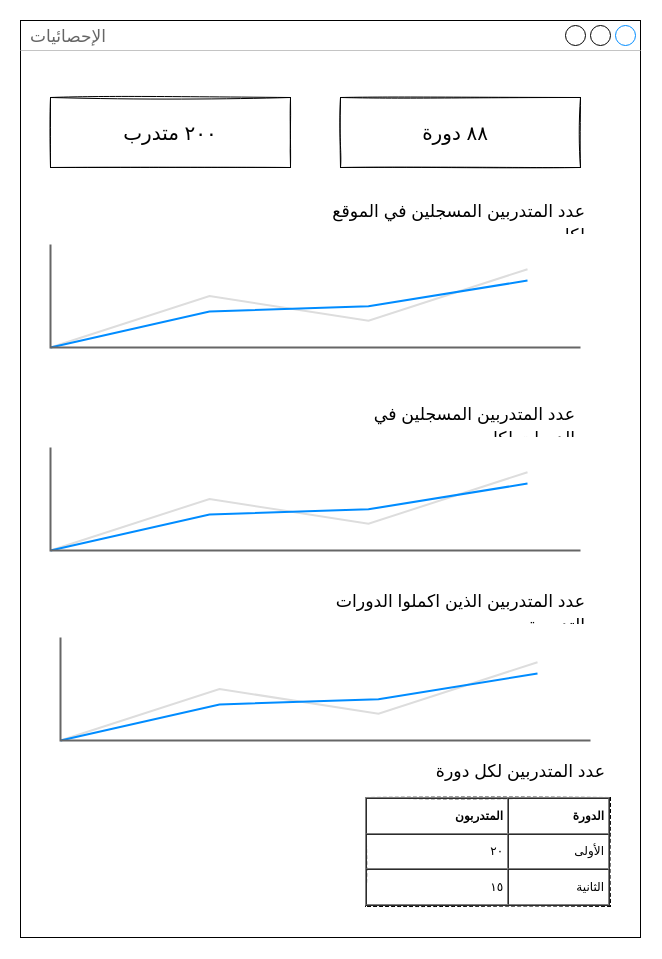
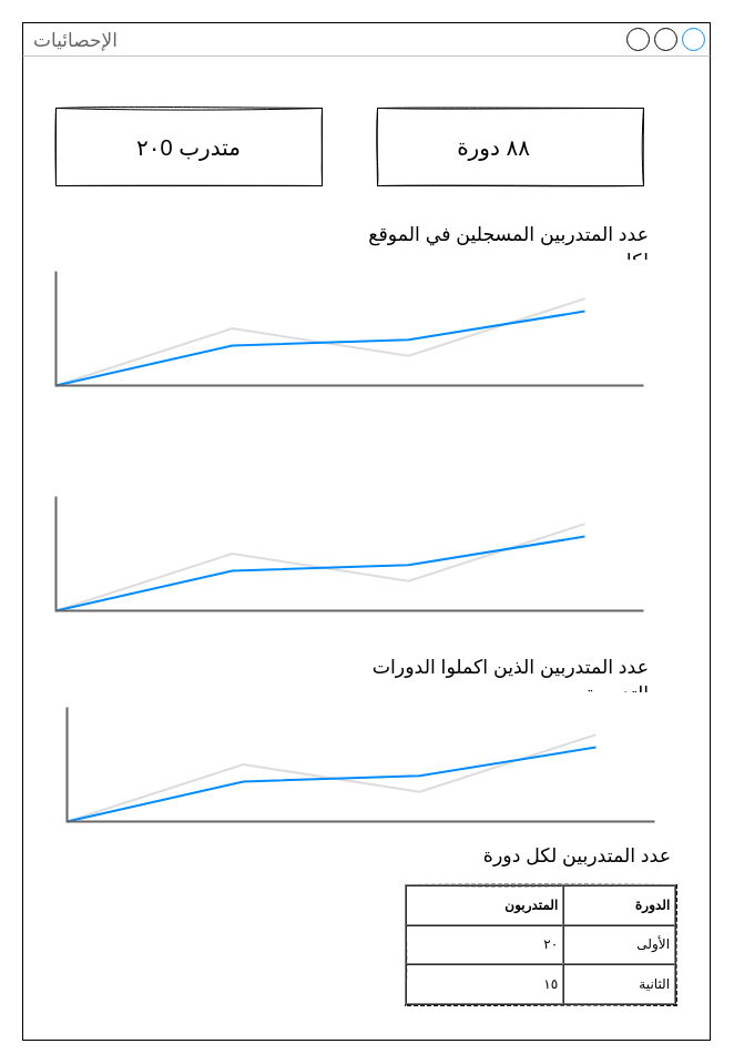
- <mxCell id="6" value="٢٠٠ متدرب" style="text;html=1;strokeColor=none;fillColor=none;align=center;verticalAlign=middle;whiteSpace=wrap;rounded=0;shadow=0;sketch=1;fontSize=20;" parent="1" vertex="1"><mxGeometry x="85" y="117" width="170" height="30" as="geometry" /></mxCell>
+ <mxCell id="6" value="٢٠0 متدرب" style="text;html=1;strokeColor=none;fillColor=none;align=center;verticalAlign=middle;whiteSpace=wrap;rounded=0;shadow=0;sketch=1;fontSize=20;" parent="1" vertex="1"><mxGeometry x="85" y="117" width="170" height="30" as="geometry" /></mxCell>
- <mxCell id="7" value="٨٨ دورة" style="text;html=1;strokeColor=none;fillColor=none;align=center;verticalAlign=middle;whiteSpace=wrap;rounded=0;shadow=0;sketch=1;fontSize=20;" parent="1" vertex="1"><mxGeometry x="370" y="117" width="170" height="30" as="geometry" /></mxCell>
+ <mxCell id="7" value="٨٨ دورة" style="text;html=1;strokeColor=none;fillColor=none;align=center;verticalAlign=middle;whiteSpace=wrap;rounded=0;shadow=0;sketch=1;fontSize=20;" parent="1" vertex="1"><mxGeometry x="360" y="117" width="170" height="30" as="geometry" /></mxCell>
- <mxCell id="10" value="&lt;h1 style=&quot;font-size: 20px&quot;&gt;&lt;span style=&quot;font-weight: normal&quot; id=&quot;docs-internal-guid-02ea8f25-7fff-60b4-0465-00c2d2e181f8&quot;&gt;&lt;ul style=&quot;margin-top: 0 ; margin-bottom: 0&quot;&gt;&lt;li dir=&quot;rtl&quot; style=&quot;list-style-type: disc ; font-size: 13pt ; font-family: &amp;#34;arial&amp;#34; ; background-color: transparent ; vertical-align: baseline&quot;&gt;&lt;p dir=&quot;rtl&quot; style=&quot;line-height: 1.38 ; margin-top: 0pt ; margin-bottom: 0pt&quot;&gt;&lt;span id=&quot;docs-internal-guid-b5b7fad8-7fff-0cca-f9a4-ced6a1644055&quot;&gt;&lt;span style=&quot;font-size: 13pt ; font-family: &amp;#34;arial&amp;#34; ; background-color: transparent ; vertical-align: baseline&quot;&gt;عدد المتدربين المسجلين في الدورات لكل يوم&lt;/span&gt;&lt;/span&gt;&lt;br&gt;&lt;/p&gt;&lt;/li&gt;&lt;/ul&gt;&lt;/span&gt;&lt;/h1&gt;" style="text;html=1;strokeColor=none;fillColor=none;spacing=5;spacingTop=-20;whiteSpace=wrap;overflow=hidden;rounded=0;shadow=0;sketch=1;fontSize=20;align=right;" vertex="1" parent="1"><mxGeometry x="270" y="400" width="310" height="37" as="geometry" /></mxCell>
